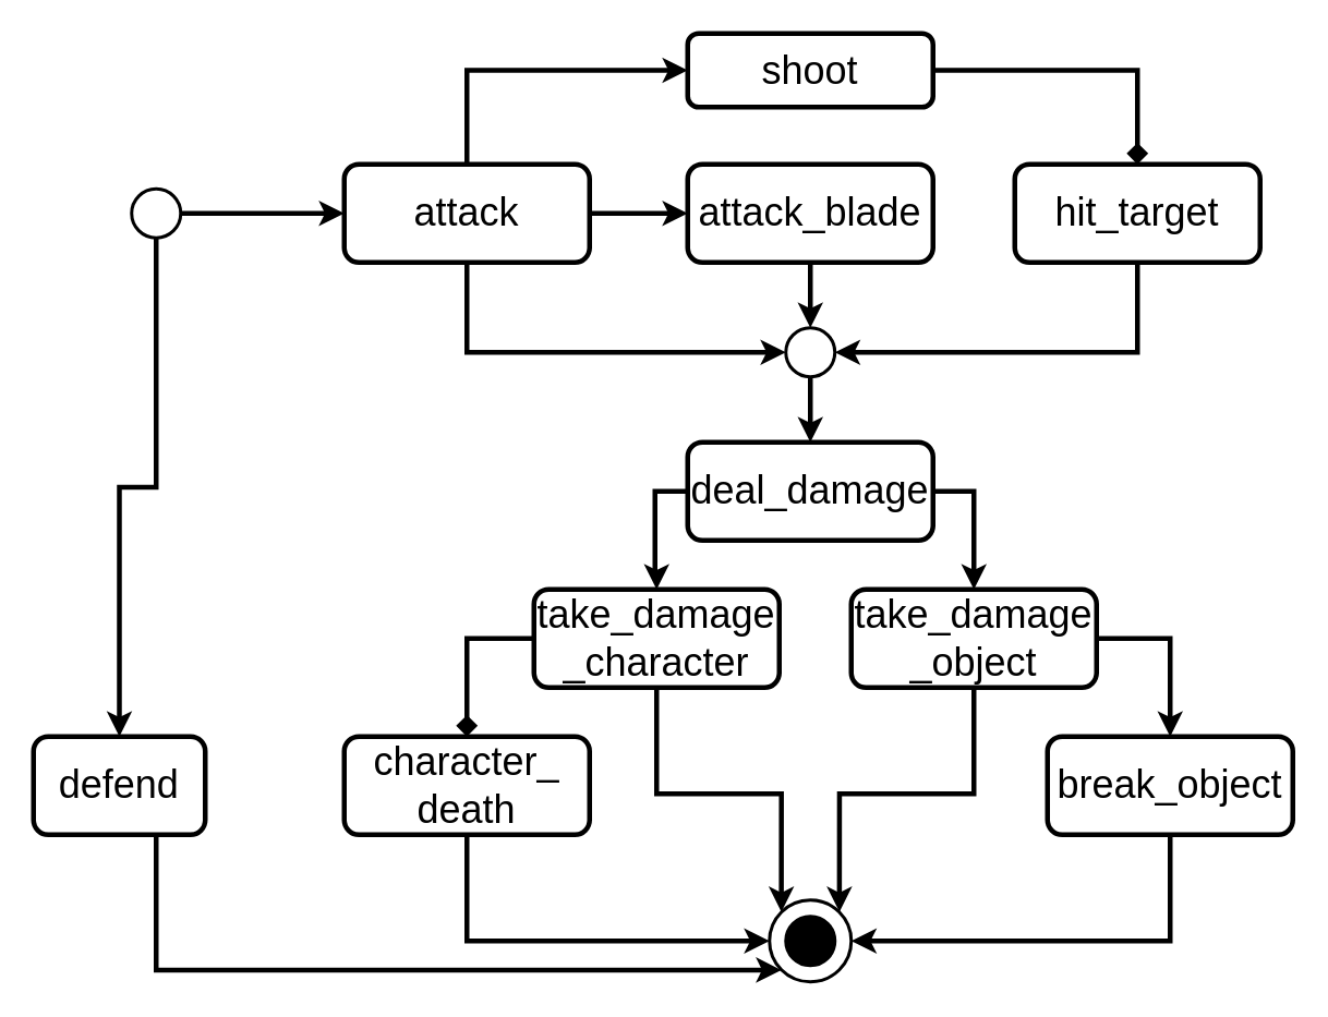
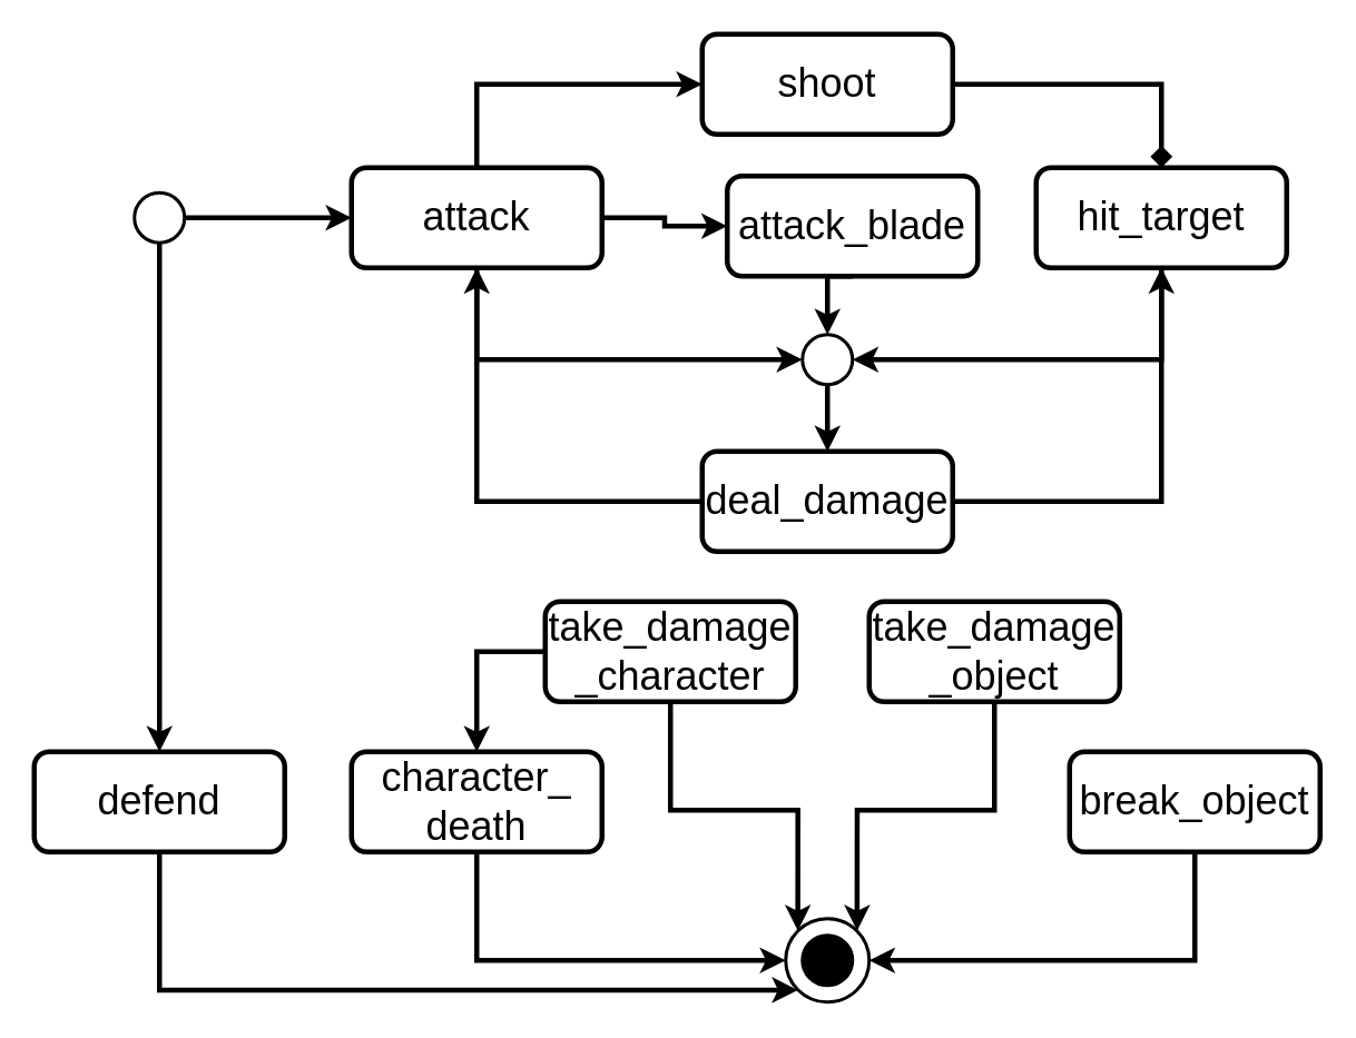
- <mxCell id="16" value="&lt;div&gt;&lt;font size=&quot;3&quot;&gt;&lt;font style=&quot;font-size: 24px&quot;&gt;shoot&lt;/font&gt;&lt;/font&gt;&lt;/div&gt;" style="rounded=1;whiteSpace=wrap;html=1;fillColor=#FFFFFF;strokeWidth=3;" parent="1" vertex="1"><mxGeometry x="420" y="20" width="150" height="45" as="geometry" /></mxCell>
+ <mxCell id="16" value="&lt;div&gt;&lt;font size=&quot;3&quot;&gt;&lt;font style=&quot;font-size: 24px&quot;&gt;shoot&lt;/font&gt;&lt;/font&gt;&lt;/div&gt;" style="rounded=1;whiteSpace=wrap;html=1;fillColor=#FFFFFF;strokeWidth=3;" parent="1" vertex="1"><mxGeometry x="420" y="20" width="150" height="60" as="geometry" /></mxCell>
- <mxCell id="14" value="&lt;div&gt;&lt;font size=&quot;3&quot;&gt;&lt;font style=&quot;font-size: 24px&quot;&gt;attack_blade&lt;/font&gt;&lt;/font&gt;&lt;/div&gt;" style="rounded=1;whiteSpace=wrap;html=1;fillColor=#FFFFFF;strokeWidth=3;" parent="1" vertex="1"><mxGeometry x="420" y="100" width="150" height="60" as="geometry" /></mxCell>
+ <mxCell id="14" value="&lt;div&gt;&lt;font size=&quot;3&quot;&gt;&lt;font style=&quot;font-size: 24px&quot;&gt;attack_blade&lt;/font&gt;&lt;/font&gt;&lt;/div&gt;" style="rounded=1;whiteSpace=wrap;html=1;fillColor=#FFFFFF;strokeWidth=3;" parent="1" vertex="1"><mxGeometry x="435" y="105" width="150" height="60" as="geometry" /></mxCell>
- <mxCell id="20" style="edgeStyle=orthogonalEdgeStyle;rounded=0;orthogonalLoop=1;jettySize=auto;html=1;exitX=1;exitY=0.5;exitDx=0;exitDy=0;strokeWidth=3;" parent="1" source="21" target="29" edge="1"><mxGeometry relative="1" as="geometry" /></mxCell>
+ <mxCell id="20" style="edgeStyle=orthogonalEdgeStyle;rounded=0;orthogonalLoop=1;jettySize=auto;html=1;exitX=1;exitY=0.5;exitDx=0;exitDy=0;strokeWidth=3;" parent="1" source="21" target="18" edge="1"><mxGeometry relative="1" as="geometry" /></mxCell>
- <mxCell id="19" style="edgeStyle=orthogonalEdgeStyle;rounded=0;orthogonalLoop=1;jettySize=auto;html=1;exitX=0;exitY=0.5;exitDx=0;exitDy=0;strokeWidth=3;" parent="1" source="21" target="26" edge="1"><mxGeometry relative="1" as="geometry" /></mxCell>
+ <mxCell id="19" style="edgeStyle=orthogonalEdgeStyle;rounded=0;orthogonalLoop=1;jettySize=auto;html=1;exitX=0;exitY=0.5;exitDx=0;exitDy=0;strokeWidth=3;" parent="1" source="21" target="12" edge="1"><mxGeometry relative="1" as="geometry" /></mxCell>
- <mxCell id="27" style="edgeStyle=orthogonalEdgeStyle;rounded=0;orthogonalLoop=1;jettySize=auto;html=1;exitX=1;exitY=0.5;exitDx=0;exitDy=0;entryX=0.5;entryY=0;entryDx=0;entryDy=0;strokeWidth=3;" parent="1" source="29" target="33" edge="1"><mxGeometry relative="1" as="geometry" /></mxCell>
- <mxCell id="24" style="edgeStyle=orthogonalEdgeStyle;rounded=0;orthogonalLoop=1;jettySize=auto;html=1;exitX=0;exitY=0.5;exitDx=0;exitDy=0;entryX=0.5;entryY=0;entryDx=0;entryDy=0;strokeWidth=3;endArrow=diamond;" parent="1" source="26" target="31" edge="1"><mxGeometry relative="1" as="geometry" /></mxCell>
+ <mxCell id="24" style="edgeStyle=orthogonalEdgeStyle;rounded=0;orthogonalLoop=1;jettySize=auto;html=1;exitX=0;exitY=0.5;exitDx=0;exitDy=0;entryX=0.5;entryY=0;entryDx=0;entryDy=0;strokeWidth=3;" parent="1" source="26" target="31" edge="1"><mxGeometry relative="1" as="geometry" /></mxCell>
- <mxCell id="8" value="&lt;div&gt;&lt;font size=&quot;3&quot;&gt;&lt;font style=&quot;font-size: 24px&quot;&gt;defend&lt;/font&gt;&lt;/font&gt;&lt;/div&gt;" style="rounded=1;whiteSpace=wrap;html=1;fillColor=#FFFFFF;strokeWidth=3;" parent="1" vertex="1"><mxGeometry x="20" y="450" width="105" height="60" as="geometry" /></mxCell>
+ <mxCell id="8" value="&lt;div&gt;&lt;font size=&quot;3&quot;&gt;&lt;font style=&quot;font-size: 24px&quot;&gt;defend&lt;/font&gt;&lt;/font&gt;&lt;/div&gt;" style="rounded=1;whiteSpace=wrap;html=1;fillColor=#FFFFFF;strokeWidth=3;" parent="1" vertex="1"><mxGeometry x="20" y="450" width="150" height="60" as="geometry" /></mxCell>
